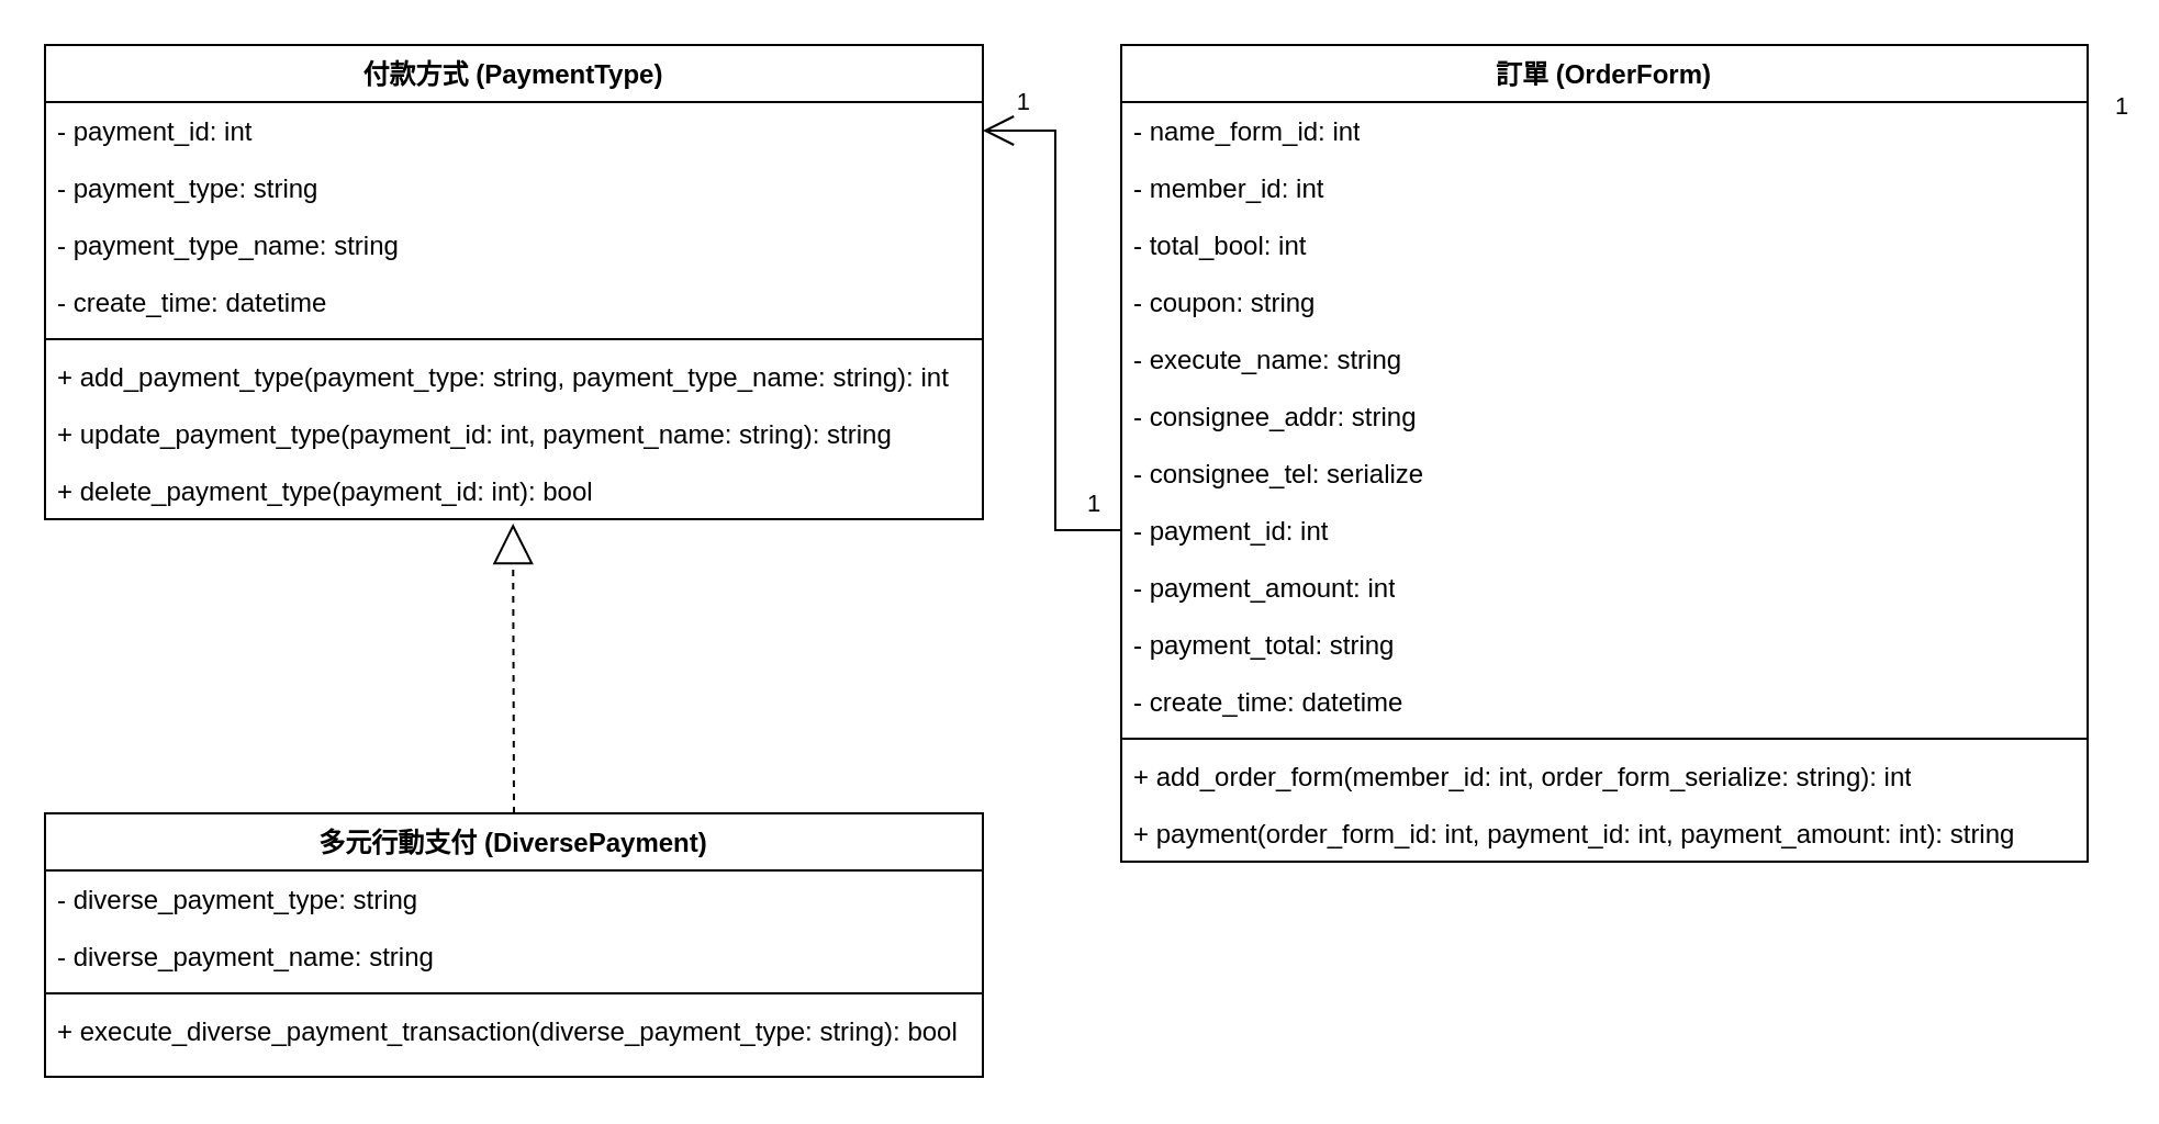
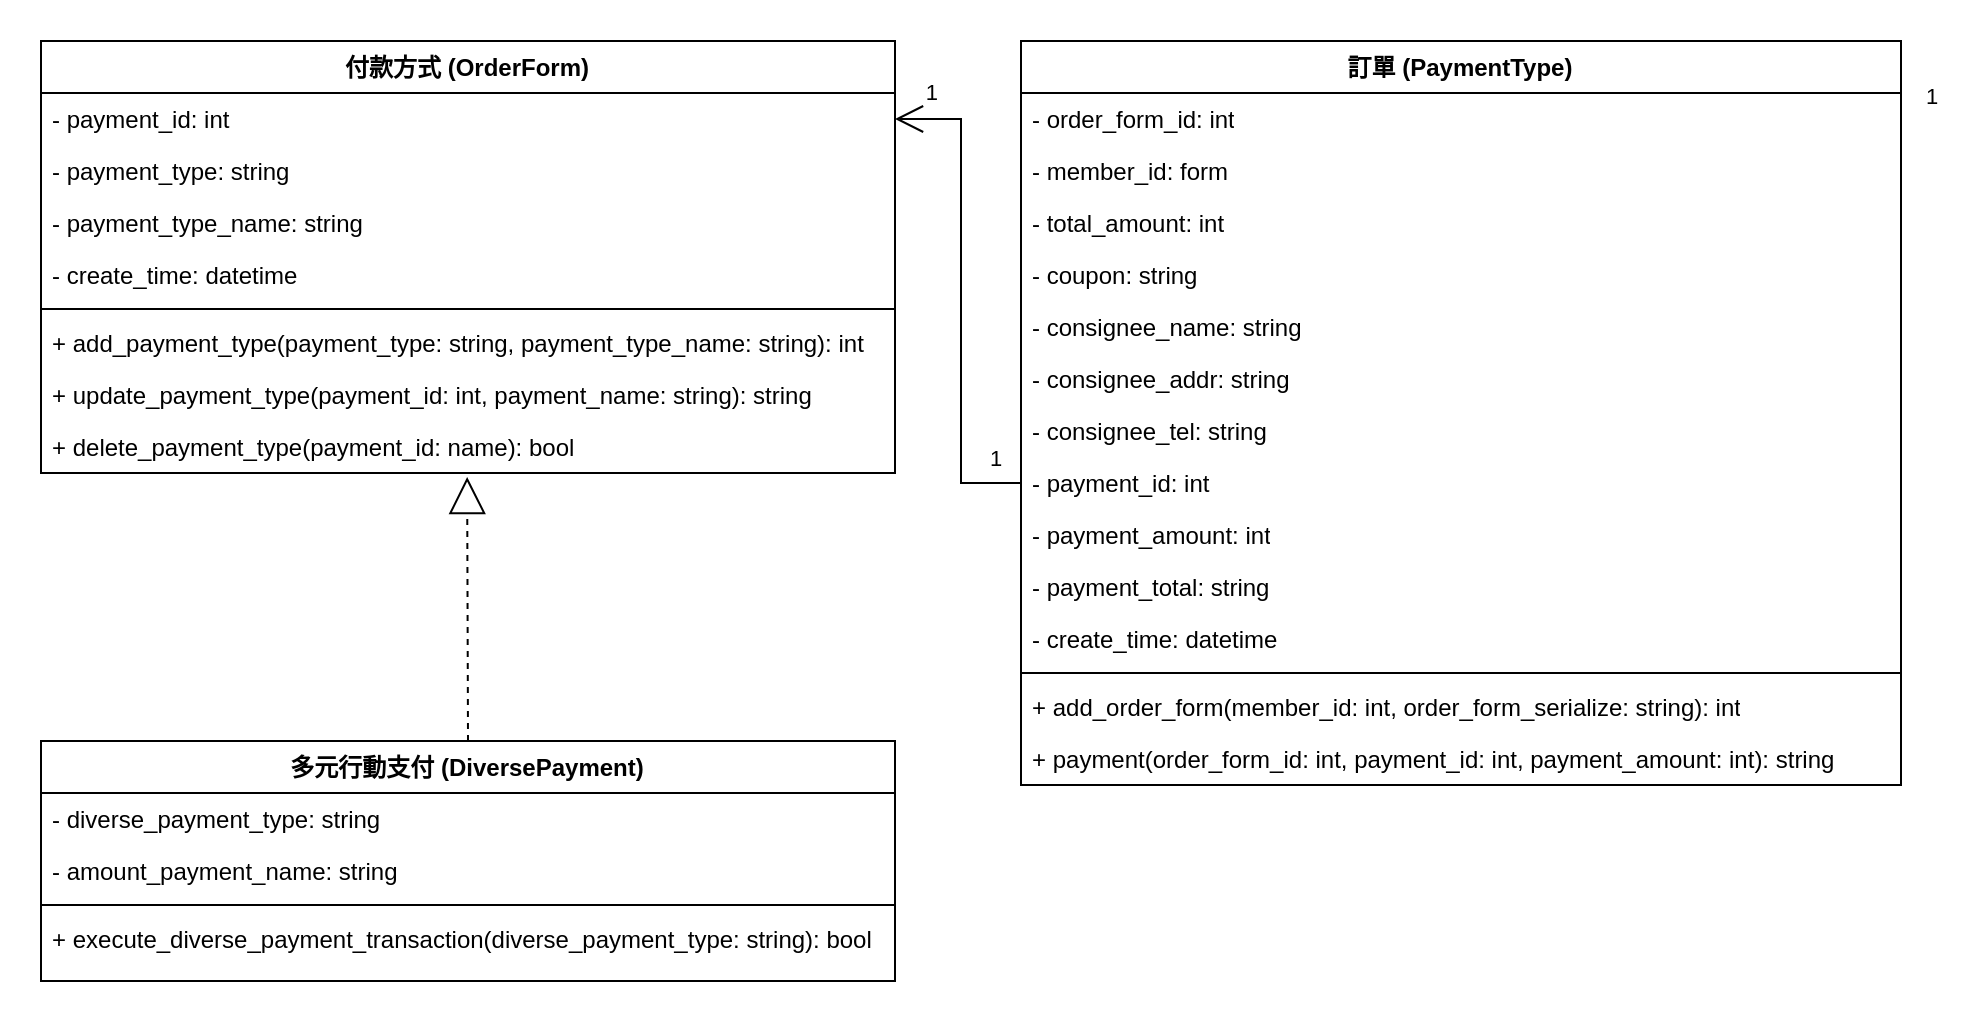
- <mxCell id="18" value="付款方式 (PaymentType)" style="swimlane;fontStyle=1;align=center;verticalAlign=top;childLayout=stackLayout;horizontal=1;startSize=26;horizontalStack=0;resizeParent=1;resizeParentMax=0;resizeLast=0;collapsible=1;marginBottom=0;whiteSpace=wrap;html=1;" vertex="1" parent="1"><mxGeometry x="20" y="20" width="427" height="216" as="geometry"><mxRectangle x="200" y="140" width="160" height="40" as="alternateBounds" /></mxGeometry></mxCell>
+ <mxCell id="18" value="付款方式 (OrderForm)" style="swimlane;fontStyle=1;align=center;verticalAlign=top;childLayout=stackLayout;horizontal=1;startSize=26;horizontalStack=0;resizeParent=1;resizeParentMax=0;resizeLast=0;collapsible=1;marginBottom=0;whiteSpace=wrap;html=1;" vertex="1" parent="1"><mxGeometry x="20" y="20" width="427" height="216" as="geometry"><mxRectangle x="200" y="140" width="160" height="40" as="alternateBounds" /></mxGeometry></mxCell>
- <mxCell id="2" value="訂單 (OrderForm)" style="swimlane;fontStyle=1;align=center;verticalAlign=top;childLayout=stackLayout;horizontal=1;startSize=26;horizontalStack=0;resizeParent=1;resizeParentMax=0;resizeLast=0;collapsible=1;marginBottom=0;whiteSpace=wrap;html=1;" vertex="1" parent="1"><mxGeometry x="510" y="20" width="440" height="372" as="geometry"><mxRectangle x="200" y="140" width="160" height="40" as="alternateBounds" /></mxGeometry></mxCell>
+ <mxCell id="2" value="訂單 (PaymentType)" style="swimlane;fontStyle=1;align=center;verticalAlign=top;childLayout=stackLayout;horizontal=1;startSize=26;horizontalStack=0;resizeParent=1;resizeParentMax=0;resizeLast=0;collapsible=1;marginBottom=0;whiteSpace=wrap;html=1;" vertex="1" parent="1"><mxGeometry x="510" y="20" width="440" height="372" as="geometry"><mxRectangle x="200" y="140" width="160" height="40" as="alternateBounds" /></mxGeometry></mxCell>
- <mxCell id="3" value="- name_form_id: int" style="text;strokeColor=none;fillColor=none;align=left;verticalAlign=top;spacingLeft=4;spacingRight=4;overflow=hidden;rotatable=0;points=[[0,0.5],[1,0.5]];portConstraint=eastwest;whiteSpace=wrap;html=1;" vertex="1" parent="2"><mxGeometry y="26" width="440" height="26" as="geometry" /></mxCell>
+ <mxCell id="3" value="- order_form_id: int" style="text;strokeColor=none;fillColor=none;align=left;verticalAlign=top;spacingLeft=4;spacingRight=4;overflow=hidden;rotatable=0;points=[[0,0.5],[1,0.5]];portConstraint=eastwest;whiteSpace=wrap;html=1;" vertex="1" parent="2"><mxGeometry y="26" width="440" height="26" as="geometry" /></mxCell>
- <mxCell id="4" value="- member_id: int" style="text;strokeColor=none;fillColor=none;align=left;verticalAlign=top;spacingLeft=4;spacingRight=4;overflow=hidden;rotatable=0;points=[[0,0.5],[1,0.5]];portConstraint=eastwest;whiteSpace=wrap;html=1;" vertex="1" parent="2"><mxGeometry y="52" width="440" height="26" as="geometry" /></mxCell>
+ <mxCell id="4" value="- member_id: form" style="text;strokeColor=none;fillColor=none;align=left;verticalAlign=top;spacingLeft=4;spacingRight=4;overflow=hidden;rotatable=0;points=[[0,0.5],[1,0.5]];portConstraint=eastwest;whiteSpace=wrap;html=1;" vertex="1" parent="2"><mxGeometry y="52" width="440" height="26" as="geometry" /></mxCell>
- <mxCell id="5" value="- total_bool: int" style="text;strokeColor=none;fillColor=none;align=left;verticalAlign=top;spacingLeft=4;spacingRight=4;overflow=hidden;rotatable=0;points=[[0,0.5],[1,0.5]];portConstraint=eastwest;whiteSpace=wrap;html=1;" vertex="1" parent="2"><mxGeometry y="78" width="440" height="26" as="geometry" /></mxCell>
+ <mxCell id="5" value="- total_amount: int" style="text;strokeColor=none;fillColor=none;align=left;verticalAlign=top;spacingLeft=4;spacingRight=4;overflow=hidden;rotatable=0;points=[[0,0.5],[1,0.5]];portConstraint=eastwest;whiteSpace=wrap;html=1;" vertex="1" parent="2"><mxGeometry y="78" width="440" height="26" as="geometry" /></mxCell>
- <mxCell id="7" value="- execute_name: string" style="text;strokeColor=none;fillColor=none;align=left;verticalAlign=top;spacingLeft=4;spacingRight=4;overflow=hidden;rotatable=0;points=[[0,0.5],[1,0.5]];portConstraint=eastwest;whiteSpace=wrap;html=1;" vertex="1" parent="2"><mxGeometry y="130" width="440" height="26" as="geometry" /></mxCell>
+ <mxCell id="7" value="- consignee_name: string" style="text;strokeColor=none;fillColor=none;align=left;verticalAlign=top;spacingLeft=4;spacingRight=4;overflow=hidden;rotatable=0;points=[[0,0.5],[1,0.5]];portConstraint=eastwest;whiteSpace=wrap;html=1;" vertex="1" parent="2"><mxGeometry y="130" width="440" height="26" as="geometry" /></mxCell>
- <mxCell id="9" value="- consignee_tel: serialize" style="text;strokeColor=none;fillColor=none;align=left;verticalAlign=top;spacingLeft=4;spacingRight=4;overflow=hidden;rotatable=0;points=[[0,0.5],[1,0.5]];portConstraint=eastwest;whiteSpace=wrap;html=1;" vertex="1" parent="2"><mxGeometry y="182" width="440" height="26" as="geometry" /></mxCell>
+ <mxCell id="9" value="- consignee_tel: string" style="text;strokeColor=none;fillColor=none;align=left;verticalAlign=top;spacingLeft=4;spacingRight=4;overflow=hidden;rotatable=0;points=[[0,0.5],[1,0.5]];portConstraint=eastwest;whiteSpace=wrap;html=1;" vertex="1" parent="2"><mxGeometry y="182" width="440" height="26" as="geometry" /></mxCell>
- <mxCell id="26" value="+ delete_payment_type(payment_id: int): bool" style="text;strokeColor=none;fillColor=none;align=left;verticalAlign=top;spacingLeft=4;spacingRight=4;overflow=hidden;rotatable=0;points=[[0,0.5],[1,0.5]];portConstraint=eastwest;whiteSpace=wrap;html=1;" vertex="1" parent="18"><mxGeometry y="190" width="427" height="26" as="geometry" /></mxCell>
+ <mxCell id="26" value="+ delete_payment_type(payment_id: name): bool" style="text;strokeColor=none;fillColor=none;align=left;verticalAlign=top;spacingLeft=4;spacingRight=4;overflow=hidden;rotatable=0;points=[[0,0.5],[1,0.5]];portConstraint=eastwest;whiteSpace=wrap;html=1;" vertex="1" parent="18"><mxGeometry y="190" width="427" height="26" as="geometry" /></mxCell>
- <mxCell id="32" value="- diverse_payment_name: string" style="text;strokeColor=none;fillColor=none;align=left;verticalAlign=top;spacingLeft=4;spacingRight=4;overflow=hidden;rotatable=0;points=[[0,0.5],[1,0.5]];portConstraint=eastwest;whiteSpace=wrap;html=1;" vertex="1" parent="30"><mxGeometry y="52" width="427" height="26" as="geometry" /></mxCell>
+ <mxCell id="32" value="- amount_payment_name: string" style="text;strokeColor=none;fillColor=none;align=left;verticalAlign=top;spacingLeft=4;spacingRight=4;overflow=hidden;rotatable=0;points=[[0,0.5],[1,0.5]];portConstraint=eastwest;whiteSpace=wrap;html=1;" vertex="1" parent="30"><mxGeometry y="52" width="427" height="26" as="geometry" /></mxCell>
